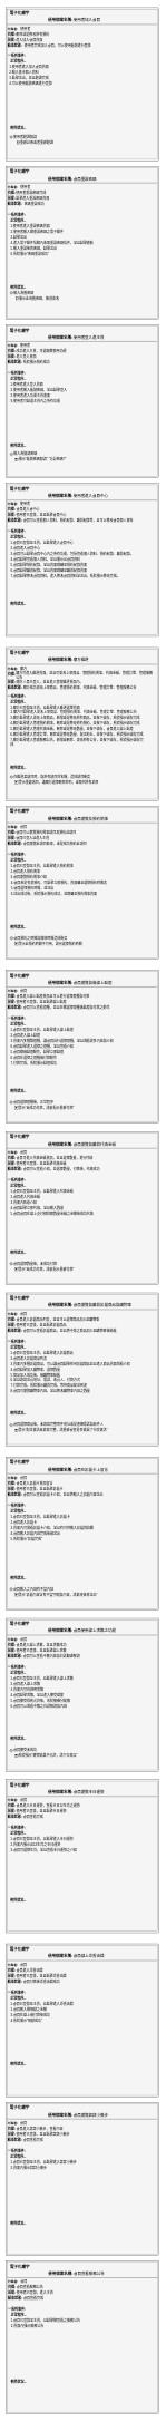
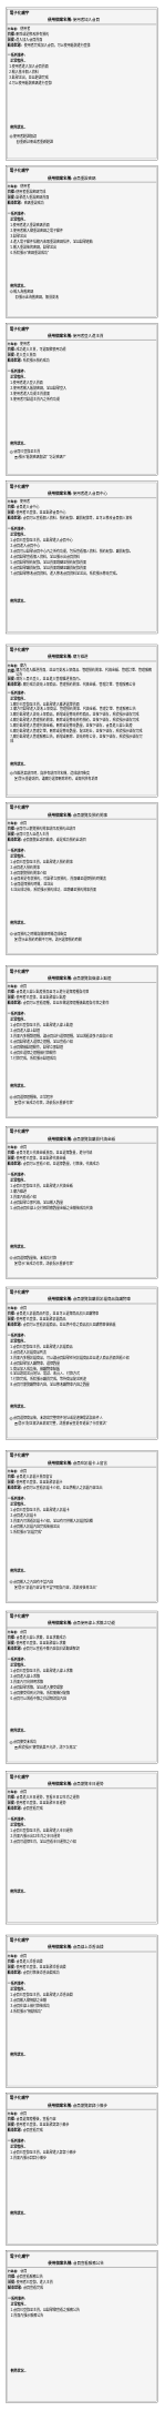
- <mxCell id="87" value="&lt;div style=&quot;font-size: 12px;&quot;&gt;&lt;span style=&quot;font-size: 12px; background-color: initial;&quot;&gt;輸入為錯誤密碼&lt;/span&gt;&lt;/div&gt;&lt;span id=&quot;docs-internal-guid-4bd9ca5e-7fff-9374-8a17-20c64eeeb40d&quot; style=&quot;font-size: 12px;&quot;&gt;&lt;/span&gt;" style="text;html=1;align=left;verticalAlign=middle;resizable=0;points=[];autosize=1;strokeColor=none;fillColor=none;fontSize=12;" vertex="1" parent="1"><mxGeometry x="47" y="1610" width="110" height="30" as="geometry" /></mxCell>
+ <mxCell id="87" value="&lt;div style=&quot;font-size: 12px;&quot;&gt;&lt;span style=&quot;font-size: 12px; background-color: initial;&quot;&gt;會員已登錄至主頁&lt;/span&gt;&lt;/div&gt;&lt;span id=&quot;docs-internal-guid-4bd9ca5e-7fff-9374-8a17-20c64eeeb40d&quot; style=&quot;font-size: 12px;&quot;&gt;&lt;/span&gt;" style="text;html=1;align=left;verticalAlign=middle;resizable=0;points=[];autosize=1;strokeColor=none;fillColor=none;fontSize=12;" vertex="1" parent="1"><mxGeometry x="47" y="1610" width="110" height="30" as="geometry" /></mxCell>
- <mxCell id="204" value="&lt;div style=&quot;font-size: 12px;&quot;&gt;&lt;span style=&quot;font-size: 12px; background-color: initial;&quot;&gt;2.會員進入代燒金紙&lt;/span&gt;&lt;/div&gt;&lt;span id=&quot;docs-internal-guid-4bd9ca5e-7fff-9374-8a17-20c64eeeb40d&quot; style=&quot;font-size: 12px;&quot;&gt;&lt;/span&gt;" style="text;html=1;align=left;verticalAlign=middle;resizable=0;points=[];autosize=1;strokeColor=none;fillColor=none;fontSize=12;" vertex="1" parent="1"><mxGeometry x="36" y="4280" width="130" height="30" as="geometry" /></mxCell>
+ <mxCell id="204" value="&lt;div style=&quot;font-size: 12px;&quot;&gt;&lt;span style=&quot;font-size: 12px; background-color: initial;&quot;&gt;2.廟方維護&lt;/span&gt;&lt;/div&gt;&lt;span id=&quot;docs-internal-guid-4bd9ca5e-7fff-9374-8a17-20c64eeeb40d&quot; style=&quot;font-size: 12px;&quot;&gt;&lt;/span&gt;" style="text;html=1;align=left;verticalAlign=middle;resizable=0;points=[];autosize=1;strokeColor=none;fillColor=none;fontSize=12;" vertex="1" parent="1"><mxGeometry x="36" y="4280" width="130" height="30" as="geometry" /></mxCell>
- <mxCell id="349" value="&lt;div style=&quot;font-size: 12px;&quot;&gt;&lt;span style=&quot;font-size: 12px; background-color: initial;&quot;&gt;會員進入拜拜小撇步，查看內容&lt;/span&gt;&lt;/div&gt;&lt;span id=&quot;docs-internal-guid-4bd9ca5e-7fff-9374-8a17-20c64eeeb40d&quot; style=&quot;font-size: 12px;&quot;&gt;&lt;/span&gt;" style="text;html=1;align=left;verticalAlign=middle;resizable=0;points=[];autosize=1;strokeColor=none;fillColor=none;fontSize=12;" vertex="1" parent="1"><mxGeometry x="56" y="7630" width="190" height="30" as="geometry" /></mxCell>
+ <mxCell id="349" value="&lt;div style=&quot;font-size: 12px;&quot;&gt;&lt;span style=&quot;font-size: 12px; background-color: initial;&quot;&gt;會員選擇燈種後，查看內容&lt;/span&gt;&lt;/div&gt;&lt;span id=&quot;docs-internal-guid-4bd9ca5e-7fff-9374-8a17-20c64eeeb40d&quot; style=&quot;font-size: 12px;&quot;&gt;&lt;/span&gt;" style="text;html=1;align=left;verticalAlign=middle;resizable=0;points=[];autosize=1;strokeColor=none;fillColor=none;fontSize=12;" vertex="1" parent="1"><mxGeometry x="56" y="7630" width="190" height="30" as="geometry" /></mxCell>
